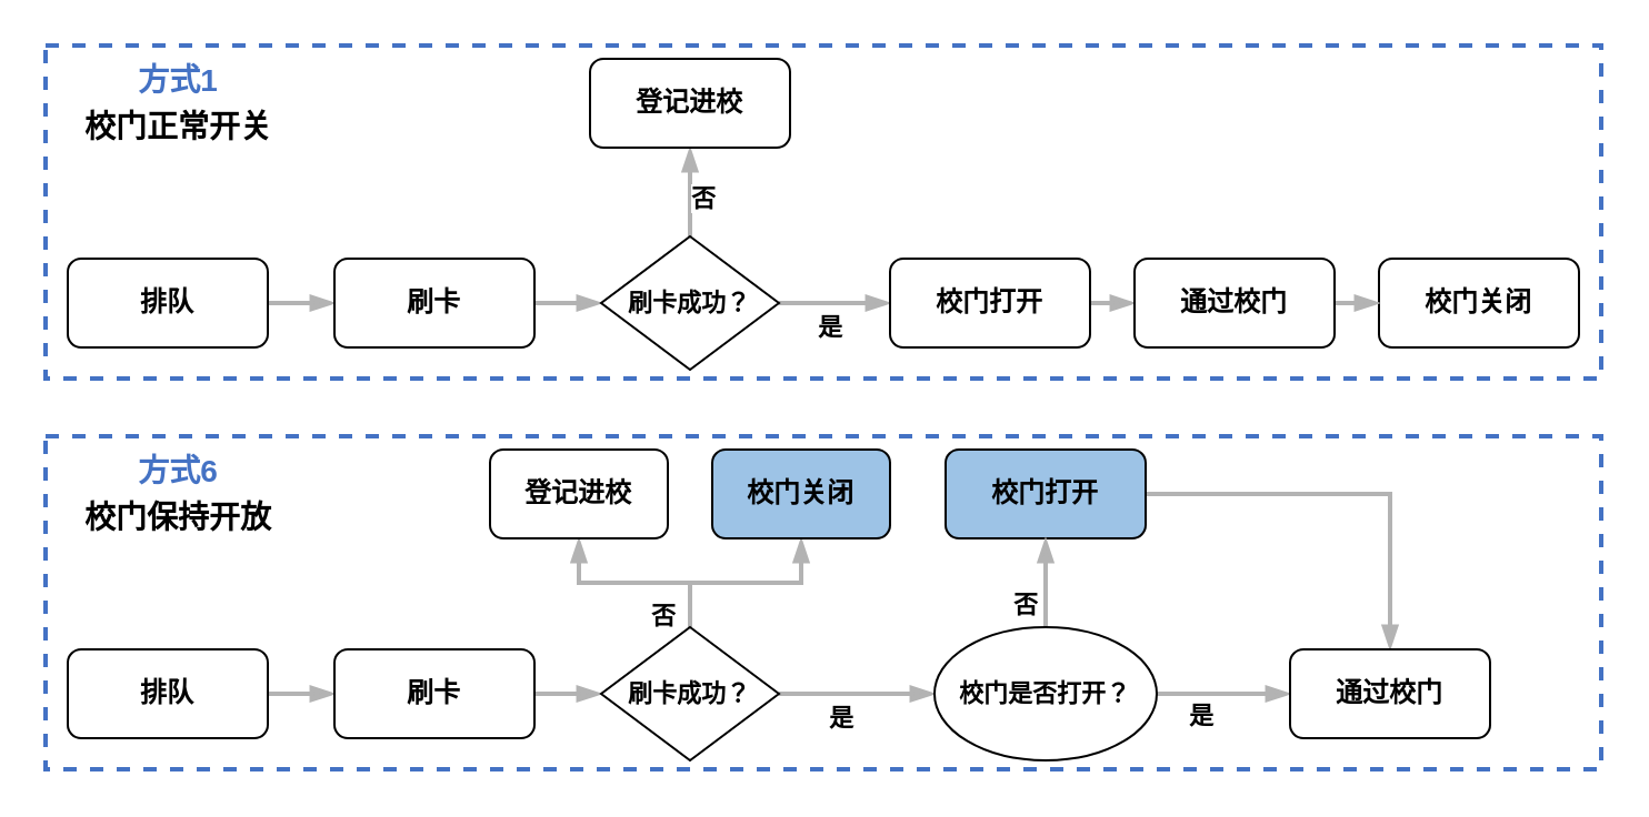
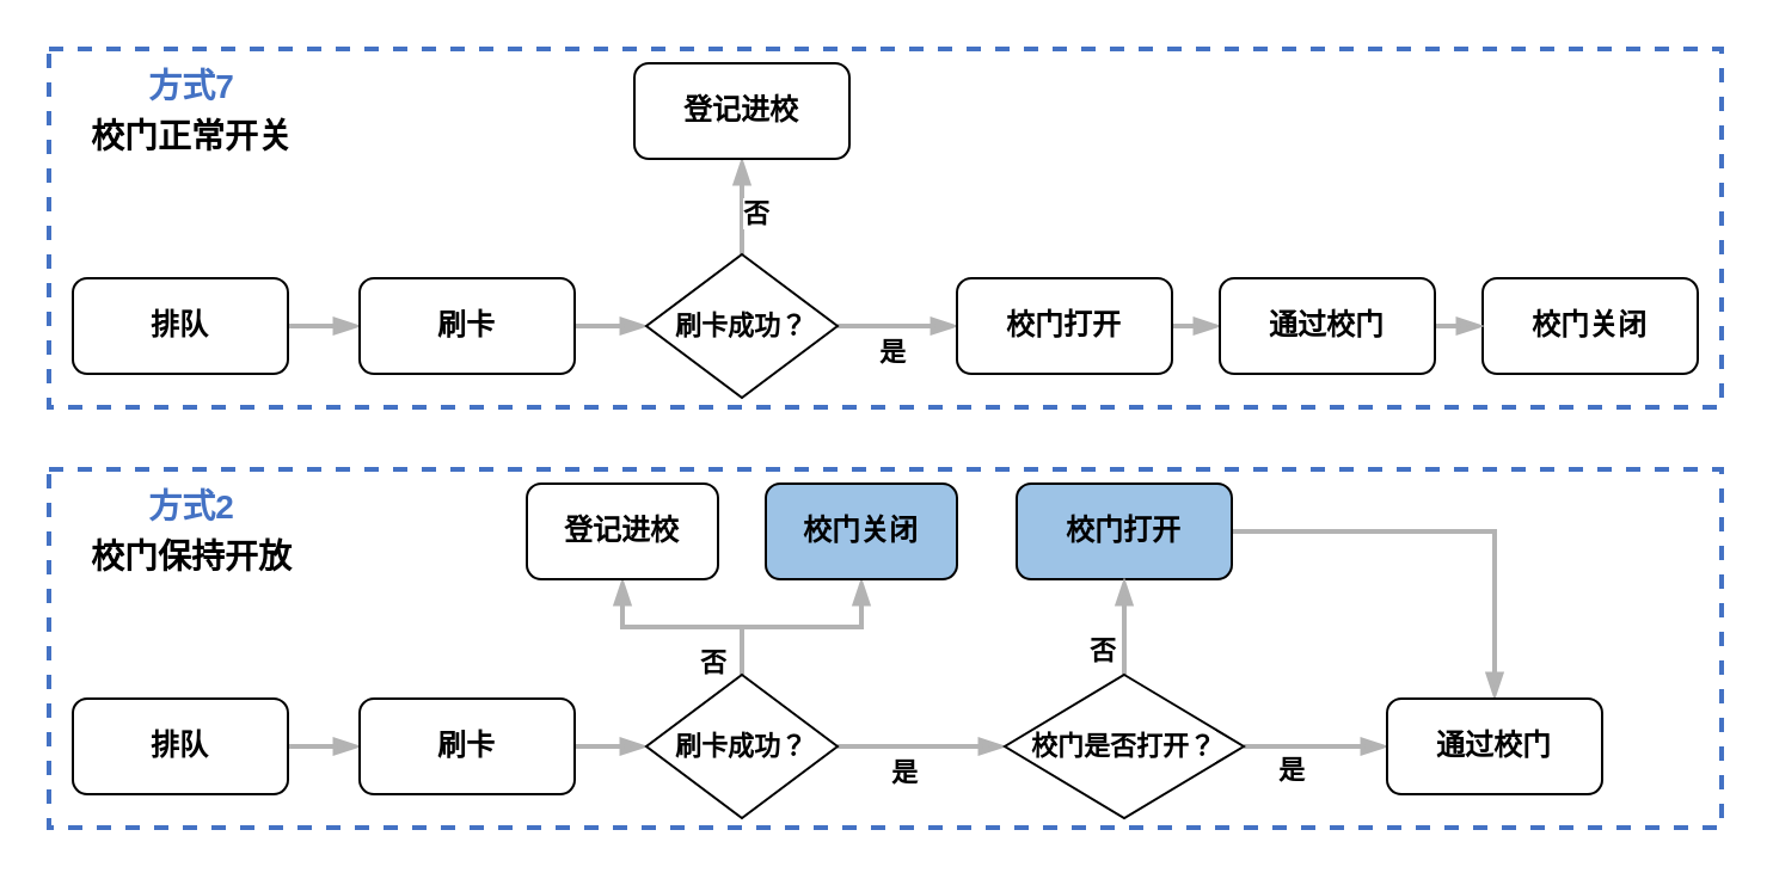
- <mxCell id="19" value="&lt;font style=&quot;font-size: 14px;&quot; color=&quot;#4472c4&quot;&gt;&lt;span&gt;方式1&lt;/span&gt;&lt;/font&gt;" style="text;html=1;align=center;verticalAlign=middle;whiteSpace=wrap;rounded=0;fontStyle=1" vertex="1" parent="1"><mxGeometry x="34" y="20.5" width="92" height="30" as="geometry" /></mxCell>
+ <mxCell id="19" value="&lt;font style=&quot;font-size: 14px;&quot; color=&quot;#4472c4&quot;&gt;&lt;span&gt;方式7&lt;/span&gt;&lt;/font&gt;" style="text;html=1;align=center;verticalAlign=middle;whiteSpace=wrap;rounded=0;fontStyle=1" vertex="1" parent="1"><mxGeometry x="34" y="20.5" width="92" height="30" as="geometry" /></mxCell>
- <mxCell id="32" value="&lt;font style=&quot;font-size: 14px;&quot; color=&quot;#4472c4&quot;&gt;&lt;span&gt;方式6&lt;/span&gt;&lt;/font&gt;" style="text;html=1;align=center;verticalAlign=middle;whiteSpace=wrap;rounded=0;fontStyle=1" vertex="1" parent="1"><mxGeometry x="34" y="196.5" width="92" height="30" as="geometry" /></mxCell>
+ <mxCell id="32" value="&lt;font style=&quot;font-size: 14px;&quot; color=&quot;#4472c4&quot;&gt;&lt;span&gt;方式2&lt;/span&gt;&lt;/font&gt;" style="text;html=1;align=center;verticalAlign=middle;whiteSpace=wrap;rounded=0;fontStyle=1" vertex="1" parent="1"><mxGeometry x="34" y="196.5" width="92" height="30" as="geometry" /></mxCell>
- <mxCell id="41" value="校门是否打开？" style="ellipse;whiteSpace=wrap;html=1;fontFamily=Helvetica;fontSize=11;fontColor=default;labelBackgroundColor=default;fontStyle=1;" vertex="1" parent="1"><mxGeometry x="420" y="282" width="100" height="60" as="geometry" /></mxCell>
+ <mxCell id="41" value="校门是否打开？" style="rhombus;whiteSpace=wrap;html=1;fontFamily=Helvetica;fontSize=11;fontColor=default;labelBackgroundColor=default;fontStyle=1" vertex="1" parent="1"><mxGeometry x="420" y="282" width="100" height="60" as="geometry" /></mxCell>
